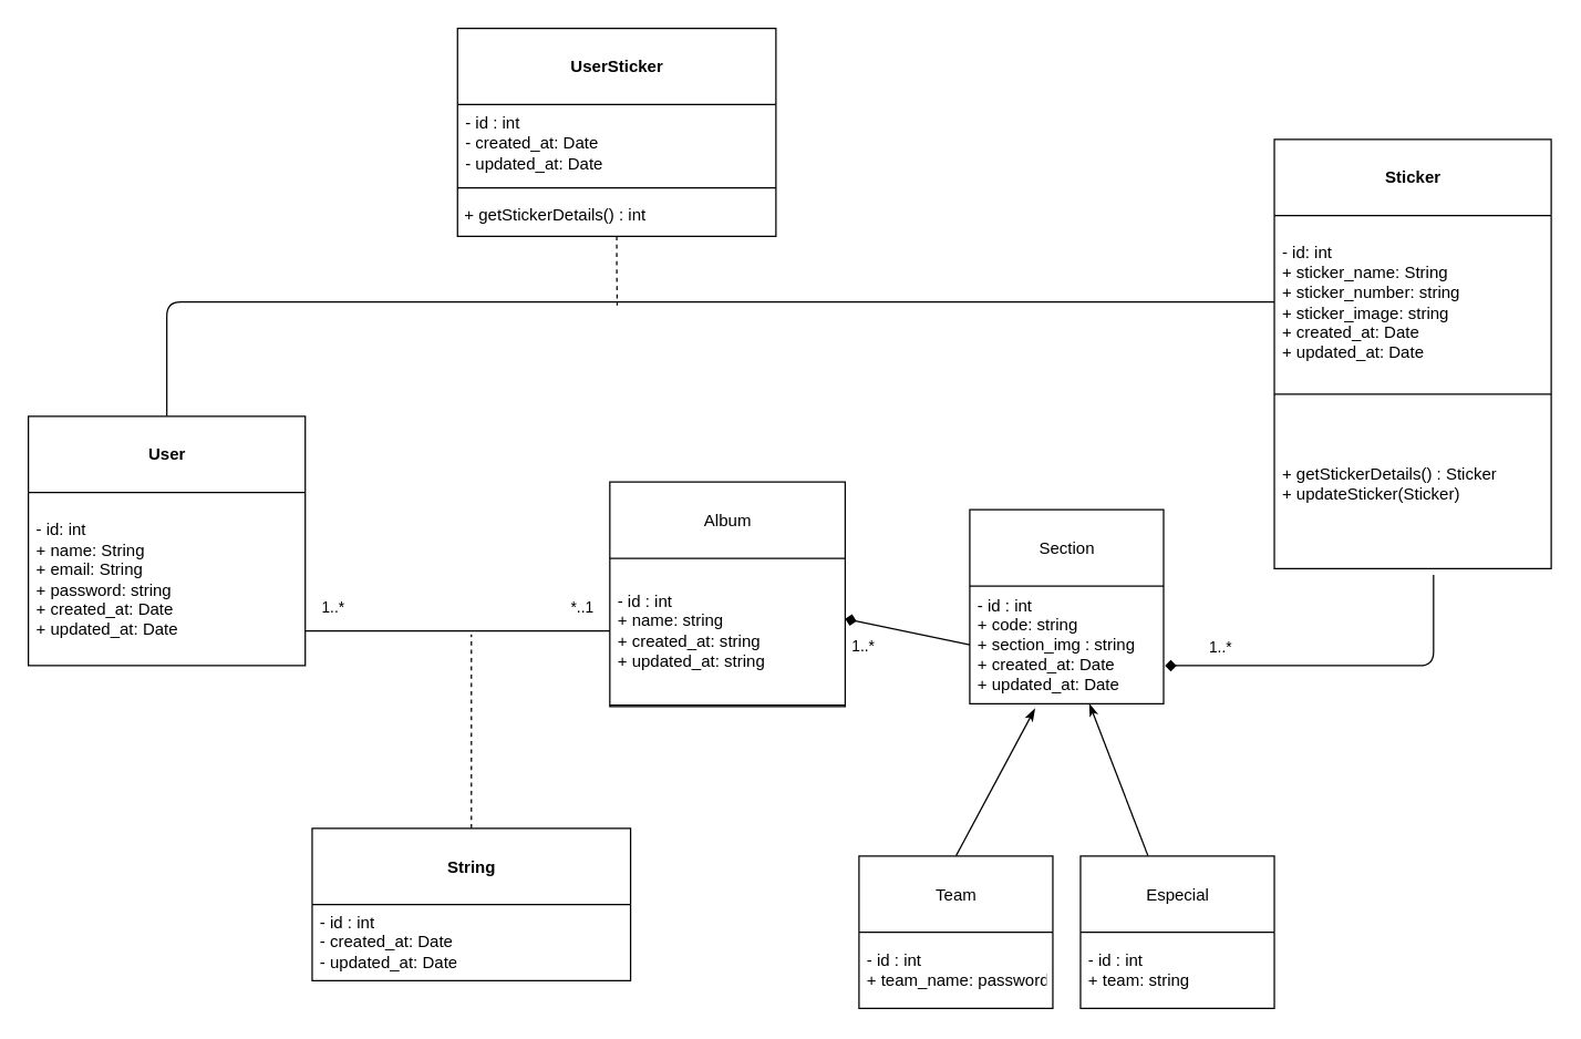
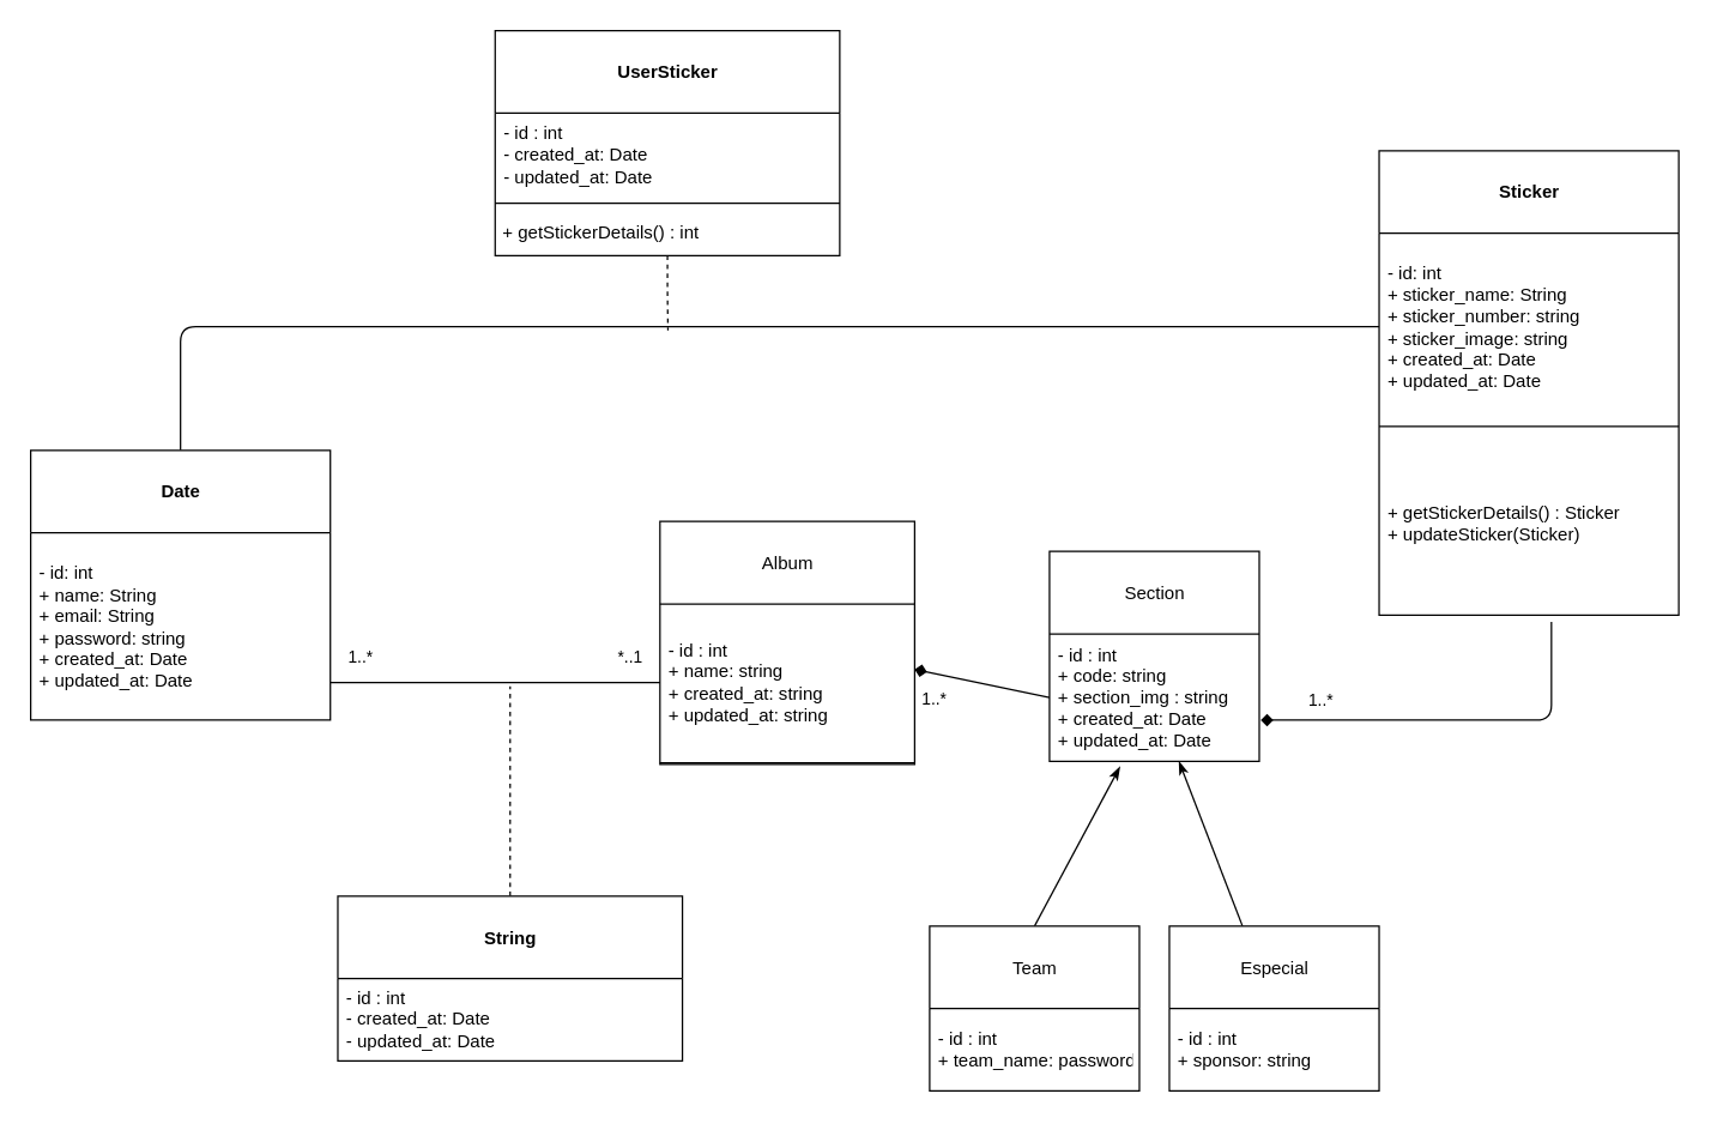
- <mxCell id="4" value="&lt;b&gt;&lt;br&gt;User&lt;br&gt;&lt;/b&gt;" style="swimlane;fontStyle=0;align=center;verticalAlign=top;childLayout=stackLayout;horizontal=1;startSize=55;horizontalStack=0;resizeParent=1;resizeParentMax=0;resizeLast=0;collapsible=0;marginBottom=0;html=1;" parent="1" vertex="1"><mxGeometry x="20" y="300" width="200" height="180" as="geometry" /></mxCell>
+ <mxCell id="4" value="&lt;b&gt;&lt;br&gt;Date&lt;br&gt;&lt;/b&gt;" style="swimlane;fontStyle=0;align=center;verticalAlign=top;childLayout=stackLayout;horizontal=1;startSize=55;horizontalStack=0;resizeParent=1;resizeParentMax=0;resizeLast=0;collapsible=0;marginBottom=0;html=1;" parent="1" vertex="1"><mxGeometry x="20" y="300" width="200" height="180" as="geometry" /></mxCell>
- <mxCell id="25" value="- id : int&lt;br&gt;+ team: string" style="text;html=1;strokeColor=none;fillColor=none;align=left;verticalAlign=middle;spacingLeft=4;spacingRight=4;overflow=hidden;rotatable=0;points=[[0,0.5],[1,0.5]];portConstraint=eastwest;" parent="24" vertex="1"><mxGeometry y="55" width="140" height="55" as="geometry" /></mxCell>
+ <mxCell id="25" value="- id : int&lt;br&gt;+ sponsor: string" style="text;html=1;strokeColor=none;fillColor=none;align=left;verticalAlign=middle;spacingLeft=4;spacingRight=4;overflow=hidden;rotatable=0;points=[[0,0.5],[1,0.5]];portConstraint=eastwest;" parent="24" vertex="1"><mxGeometry y="55" width="140" height="55" as="geometry" /></mxCell>
